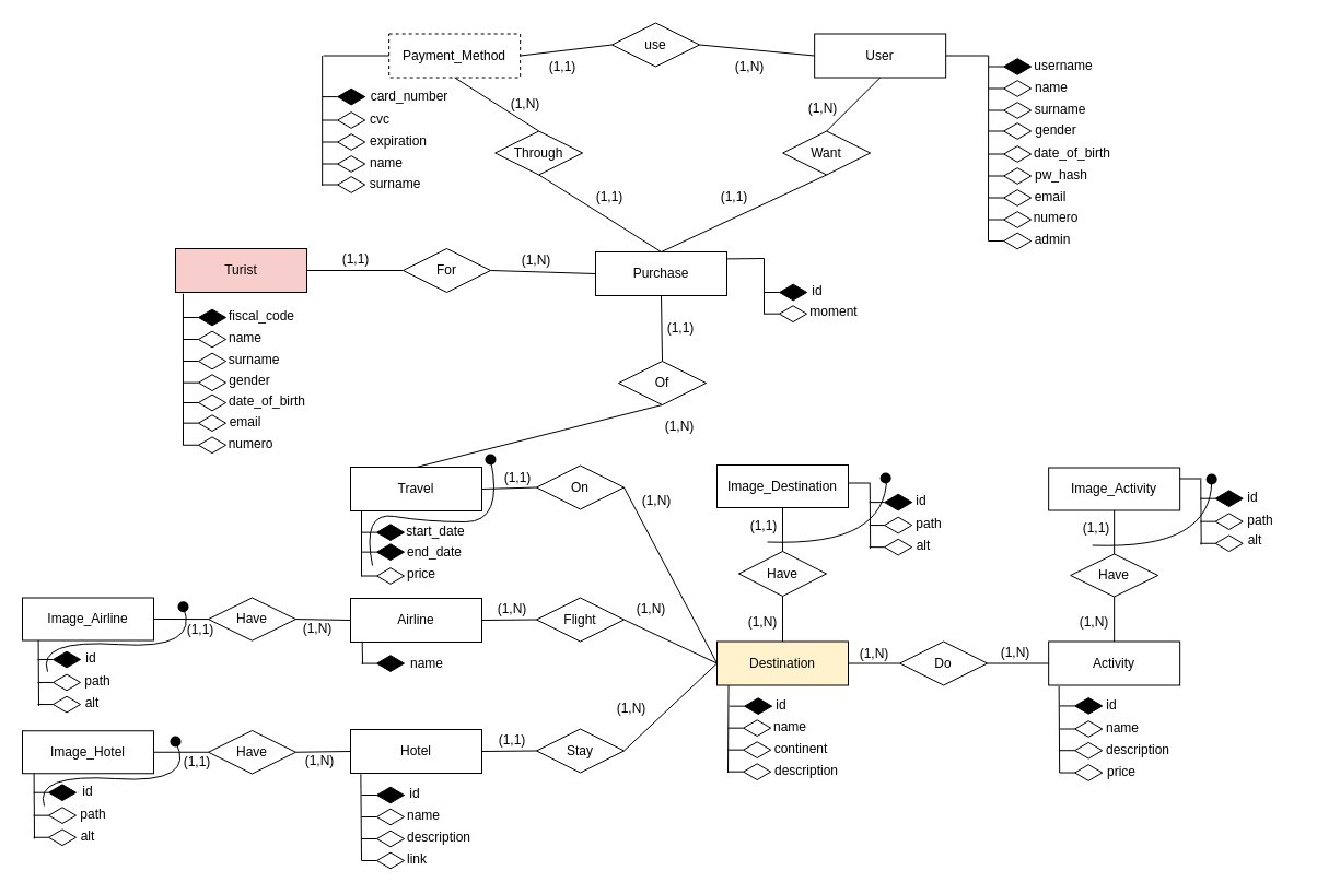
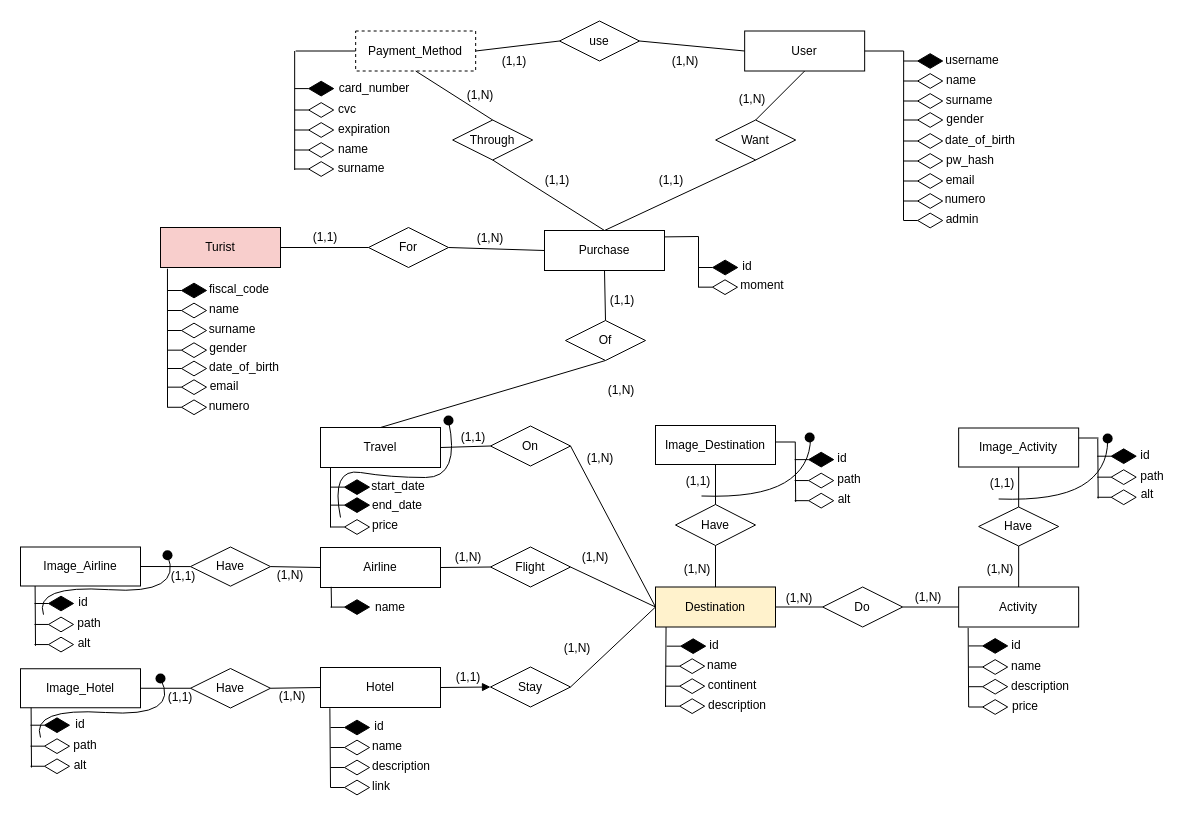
- <mxCell id="173" value="Of" style="rhombus;whiteSpace=wrap;html=1;" vertex="1" parent="1"><mxGeometry x="565" y="330" width="80" height="40" as="geometry" /></mxCell>
+ <mxCell id="173" value="Of" style="rhombus;whiteSpace=wrap;html=1;" vertex="1" parent="1"><mxGeometry x="565" y="320" width="80" height="40" as="geometry" /></mxCell>
- <mxCell id="41" value="" style="endArrow=none;html=1;rounded=0;entryX=0;entryY=0.5;entryDx=0;entryDy=0;exitX=1;exitY=0.5;exitDx=0;exitDy=0;" edge="1" parent="1" source="42" target="40"><mxGeometry width="50" height="50" relative="1" as="geometry"><mxPoint x="430" y="847" as="sourcePoint" /><mxPoint x="480" y="797" as="targetPoint" /></mxGeometry></mxCell>
+ <mxCell id="41" value="" style="endArrow=block;html=1;rounded=0;entryX=0;entryY=0.5;entryDx=0;entryDy=0;exitX=1;exitY=0.5;exitDx=0;exitDy=0;" edge="1" parent="1" source="42" target="40"><mxGeometry width="50" height="50" relative="1" as="geometry"><mxPoint x="430" y="847" as="sourcePoint" /><mxPoint x="480" y="797" as="targetPoint" /></mxGeometry></mxCell>
